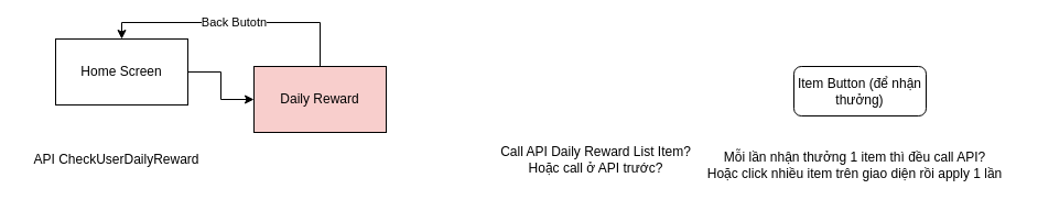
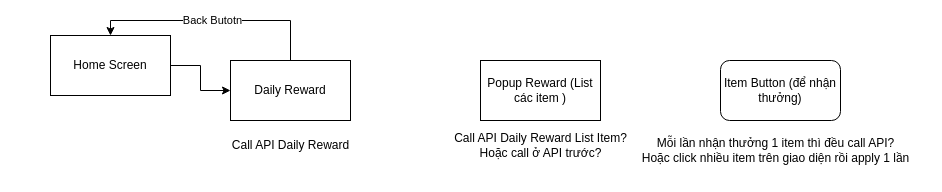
- <mxCell id="10" value="Item Button (để nhận thưởng)" style="rounded=1;whiteSpace=wrap;html=1;" vertex="1" parent="1"><mxGeometry x="720" y="60" width="120" height="45" as="geometry" /></mxCell>
+ <mxCell id="10" value="Item Button (để nhận thưởng)" style="rounded=1;whiteSpace=wrap;html=1;" vertex="1" parent="1"><mxGeometry x="720" y="60" width="120" height="60" as="geometry" /></mxCell>
- <mxCell id="5" value="Daily Reward" style="rounded=0;whiteSpace=wrap;html=1;fillColor=#f8cecc;" vertex="1" parent="1"><mxGeometry x="230" y="60" width="120" height="60" as="geometry" /></mxCell>
+ <mxCell id="5" value="Daily Reward" style="rounded=0;whiteSpace=wrap;html=1;" vertex="1" parent="1"><mxGeometry x="230" y="60" width="120" height="60" as="geometry" /></mxCell>
+ <mxCell id="8" value="Popup Reward (List các item )" style="rounded=0;whiteSpace=wrap;html=1;" vertex="1" parent="1"><mxGeometry x="480" y="60" width="120" height="60" as="geometry" /></mxCell>
- <mxCell id="7" value="API CheckUserDailyReward" style="text;html=1;align=center;verticalAlign=middle;resizable=0;points=[];autosize=1;strokeColor=none;fillColor=none;" vertex="1" parent="1"><mxGeometry x="20" y="130" width="170" height="30" as="geometry" /></mxCell>
+ <mxCell id="6" value="Call API Daily Reward" style="text;html=1;align=center;verticalAlign=middle;resizable=0;points=[];autosize=1;strokeColor=none;fillColor=none;" vertex="1" parent="1"><mxGeometry x="220" y="130" width="140" height="30" as="geometry" /></mxCell>
